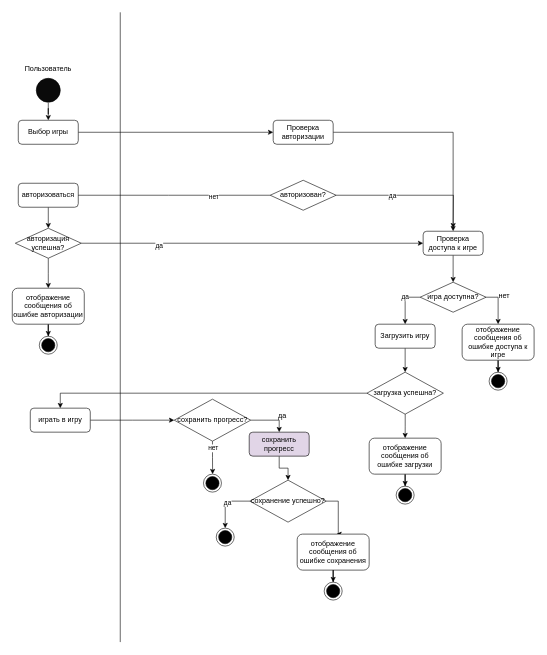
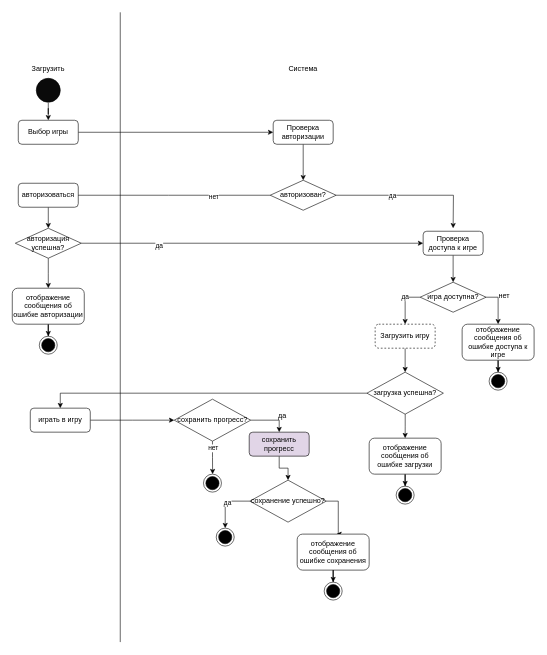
- <mxCell id="2" value="Пользователь" style="text;html=1;align=center;verticalAlign=middle;whiteSpace=wrap;rounded=0;" vertex="1" parent="1"><mxGeometry x="50" y="100" width="60" height="30" as="geometry" /></mxCell>
+ <mxCell id="2" value="Загрузить" style="text;html=1;align=center;verticalAlign=middle;whiteSpace=wrap;rounded=0;" vertex="1" parent="1"><mxGeometry x="50" y="100" width="60" height="30" as="geometry" /></mxCell>
+ <mxCell id="3" value="Система" style="text;html=1;align=center;verticalAlign=middle;whiteSpace=wrap;rounded=0;" vertex="1" parent="1"><mxGeometry x="475" y="100" width="60" height="30" as="geometry" /></mxCell>
- <mxCell id="8" style="edgeStyle=orthogonalEdgeStyle;rounded=0;orthogonalLoop=1;jettySize=auto;html=1;" edge="1" parent="1" source="9" target="17"><mxGeometry relative="1" as="geometry" /></mxCell>
+ <mxCell id="8" style="edgeStyle=orthogonalEdgeStyle;rounded=0;orthogonalLoop=1;jettySize=auto;html=1;entryX=0.5;entryY=0;entryDx=0;entryDy=0;" edge="1" parent="1" source="9" target="14"><mxGeometry relative="1" as="geometry" /></mxCell>
- <mxCell id="23" value="Загрузить игру" style="rounded=1;whiteSpace=wrap;html=1;" vertex="1" parent="1"><mxGeometry x="625" y="540" width="100" height="40" as="geometry" /></mxCell>
+ <mxCell id="23" value="Загрузить игру" style="rounded=1;whiteSpace=wrap;html=1;dashed=1;" vertex="1" parent="1"><mxGeometry x="625" y="540" width="100" height="40" as="geometry" /></mxCell>
